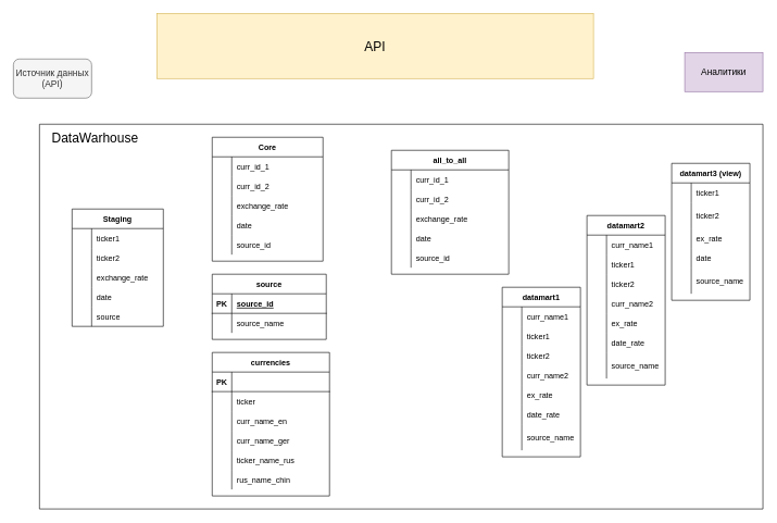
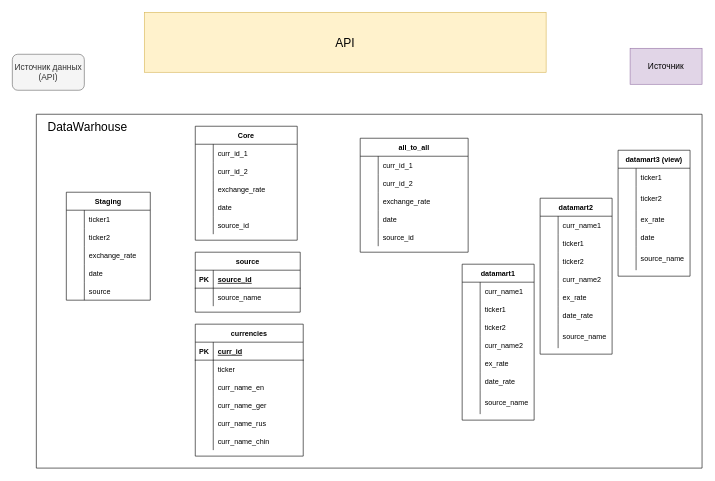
- <mxCell id="140" value="&lt;font style=&quot;font-size: 14px&quot;&gt;Аналитики&lt;/font&gt;" style="rounded=0;whiteSpace=wrap;html=1;fillColor=#e1d5e7;strokeColor=#9673a6;" vertex="1" parent="1"><mxGeometry x="1050" y="80" width="120" height="60" as="geometry" /></mxCell>
+ <mxCell id="140" value="&lt;font style=&quot;font-size: 14px&quot;&gt;Источник&lt;/font&gt;" style="rounded=0;whiteSpace=wrap;html=1;fillColor=#e1d5e7;strokeColor=#9673a6;" vertex="1" parent="1"><mxGeometry x="1050" y="80" width="120" height="60" as="geometry" /></mxCell>
+ <mxCell id="37" value="curr_id" style="shape=partialRectangle;connectable=0;fillColor=none;top=0;left=0;bottom=0;right=0;align=left;spacingLeft=6;fontStyle=5;overflow=hidden;" vertex="1" parent="35"><mxGeometry x="30" width="150" height="30" as="geometry" /></mxCell>
- <mxCell id="49" value="ticker_name_rus" style="shape=partialRectangle;connectable=0;fillColor=none;top=0;left=0;bottom=0;right=0;align=left;spacingLeft=6;overflow=hidden;" vertex="1" parent="47"><mxGeometry x="30" width="150" height="30" as="geometry" /></mxCell>
+ <mxCell id="49" value="curr_name_rus" style="shape=partialRectangle;connectable=0;fillColor=none;top=0;left=0;bottom=0;right=0;align=left;spacingLeft=6;overflow=hidden;" vertex="1" parent="47"><mxGeometry x="30" width="150" height="30" as="geometry" /></mxCell>
- <mxCell id="52" value="rus_name_chin" style="shape=partialRectangle;connectable=0;fillColor=none;top=0;left=0;bottom=0;right=0;align=left;spacingLeft=6;overflow=hidden;" vertex="1" parent="50"><mxGeometry x="30" width="150" height="30" as="geometry" /></mxCell>
+ <mxCell id="52" value="curr_name_chin" style="shape=partialRectangle;connectable=0;fillColor=none;top=0;left=0;bottom=0;right=0;align=left;spacingLeft=6;overflow=hidden;" vertex="1" parent="50"><mxGeometry x="30" width="150" height="30" as="geometry" /></mxCell>
